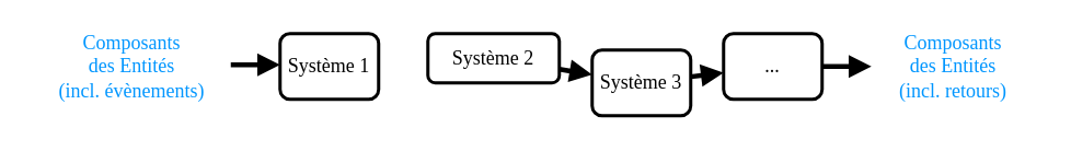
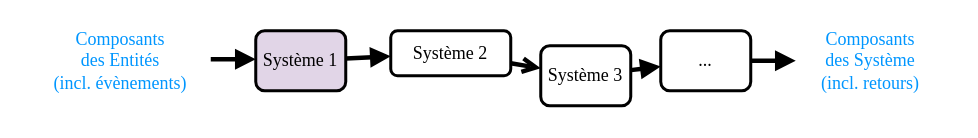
+ <mxCell id="7" value="" style="endArrow=block;html=1;fontFamily=Verdana;strokeWidth=3;endFill=1;" parent="1" source="2" target="3" edge="1"><mxGeometry width="50" height="50" relative="1" as="geometry"><mxPoint x="200" y="42" as="sourcePoint" /><mxPoint x="180" y="49" as="targetPoint" /></mxGeometry></mxCell>
- <mxCell id="2" value="Système 1" style="rounded=1;whiteSpace=wrap;html=1;fontFamily=Verdana;strokeWidth=2;" parent="1" vertex="1"><mxGeometry x="170" y="20" width="60" height="40" as="geometry" /></mxCell>
+ <mxCell id="2" value="Système 1" style="rounded=1;whiteSpace=wrap;html=1;fontFamily=Verdana;strokeWidth=2;fillColor=#e1d5e7;" parent="1" vertex="1"><mxGeometry x="170" y="20" width="60" height="40" as="geometry" /></mxCell>
- <mxCell id="12" value="Composants&lt;br&gt;des Entités&lt;br&gt;(incl. retours)" style="text;html=1;strokeColor=none;fillColor=none;align=center;verticalAlign=middle;whiteSpace=wrap;rounded=0;fontFamily=Verdana;fontColor=#0096FF;" parent="1" vertex="1"><mxGeometry x="530" y="20" width="100" height="40" as="geometry" /></mxCell>
+ <mxCell id="12" value="Composants&lt;br&gt;des Système&lt;br&gt;(incl. retours)" style="text;html=1;strokeColor=none;fillColor=none;align=center;verticalAlign=middle;whiteSpace=wrap;rounded=0;fontFamily=Verdana;fontColor=#0096FF;" parent="1" vertex="1"><mxGeometry x="530" y="20" width="100" height="40" as="geometry" /></mxCell>
- <mxCell id="8" value="" style="endArrow=block;html=1;fontFamily=Verdana;strokeWidth=3;endFill=1;" parent="1" source="3" target="4" edge="1"><mxGeometry width="50" height="50" relative="1" as="geometry"><mxPoint x="160" y="59" as="sourcePoint" /><mxPoint x="190" y="59" as="targetPoint" /></mxGeometry></mxCell>
+ <mxCell id="8" value="" style="endArrow=open;html=1;fontFamily=Verdana;strokeWidth=3;endFill=1;" parent="1" source="3" target="4" edge="1"><mxGeometry width="50" height="50" relative="1" as="geometry"><mxPoint x="160" y="59" as="sourcePoint" /><mxPoint x="190" y="59" as="targetPoint" /></mxGeometry></mxCell>
